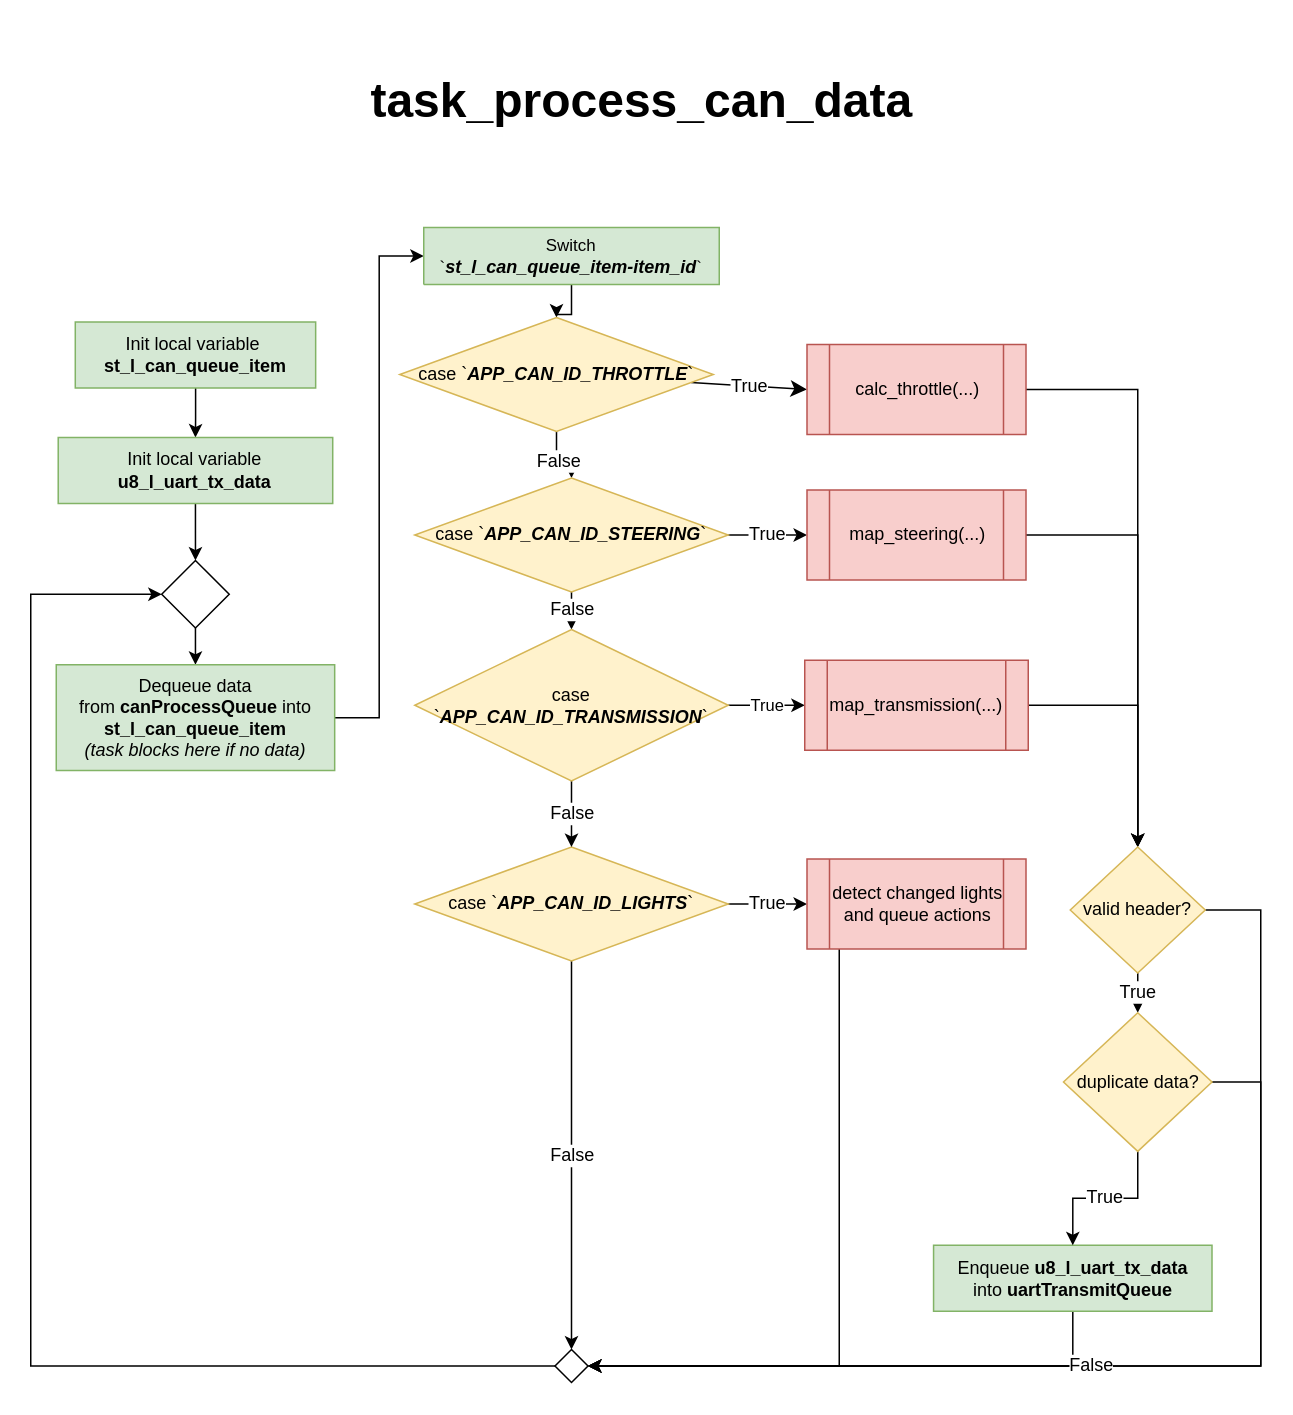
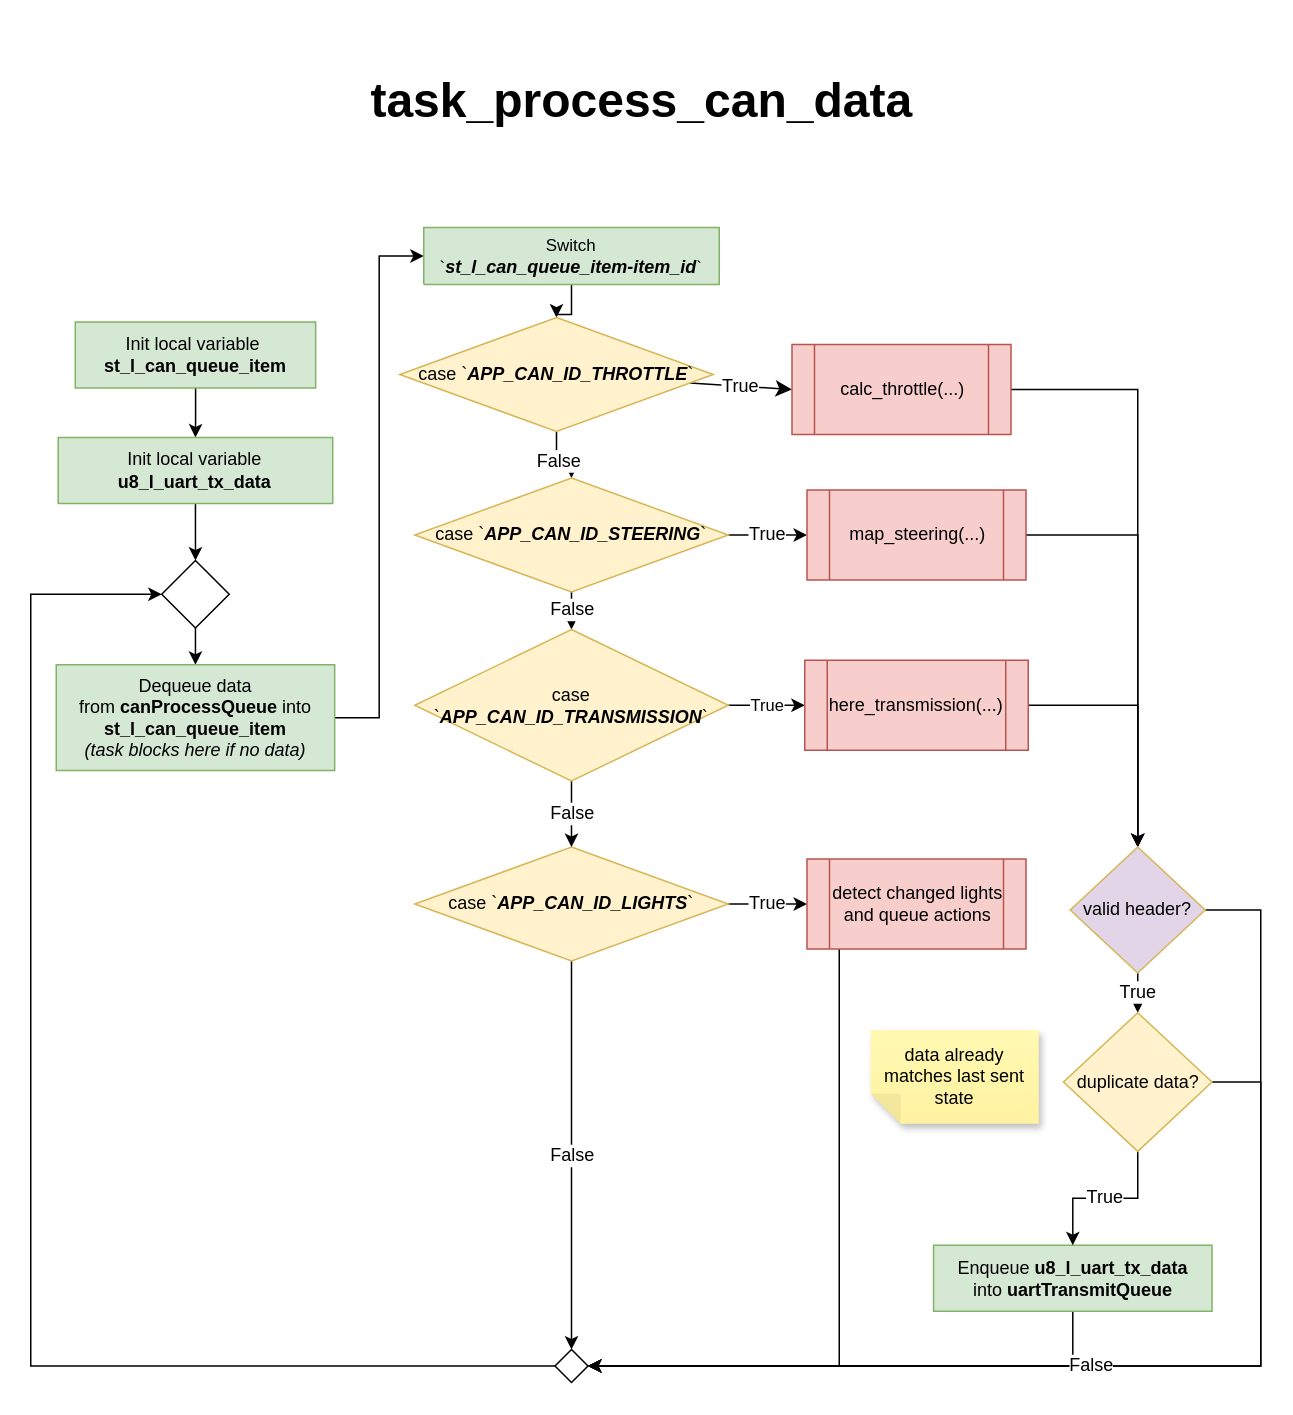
- <mxCell id="21" value="calc_throttle(...)" style="shape=process;whiteSpace=wrap;html=1;backgroundOutline=1;fillColor=#f8cecc;strokeColor=#b85450;" vertex="1" parent="1"><mxGeometry x="537.5" y="229" width="146" height="60" as="geometry" /></mxCell>
+ <mxCell id="21" value="calc_throttle(...)" style="shape=process;whiteSpace=wrap;html=1;backgroundOutline=1;fillColor=#f8cecc;strokeColor=#b85450;" vertex="1" parent="1"><mxGeometry x="527.5" y="229" width="146" height="60" as="geometry" /></mxCell>
- <mxCell id="36" value="map_transmission(...)" style="shape=process;whiteSpace=wrap;html=1;backgroundOutline=1;fillColor=#f8cecc;strokeColor=#b85450;" vertex="1" parent="1"><mxGeometry x="536" y="439.5" width="149" height="60" as="geometry" /></mxCell>
+ <mxCell id="36" value="here_transmission(...)" style="shape=process;whiteSpace=wrap;html=1;backgroundOutline=1;fillColor=#f8cecc;strokeColor=#b85450;" vertex="1" parent="1"><mxGeometry x="536" y="439.5" width="149" height="60" as="geometry" /></mxCell>
- <mxCell id="39" value="valid header?" style="rhombus;whiteSpace=wrap;html=1;fillColor=#fff2cc;strokeColor=#d6b656;" vertex="1" parent="1"><mxGeometry x="713" y="564" width="90" height="84" as="geometry" /></mxCell>
+ <mxCell id="39" value="valid header?" style="rhombus;whiteSpace=wrap;html=1;fillColor=#e1d5e7;strokeColor=#d6b656;" vertex="1" parent="1"><mxGeometry x="713" y="564" width="90" height="84" as="geometry" /></mxCell>
+ <mxCell id="43" value="data already matches last sent state" style="shape=note;whiteSpace=wrap;html=1;backgroundOutline=1;fontColor=#000000;darkOpacity=0.05;fillColor=#FFF9B2;strokeColor=none;fillStyle=solid;direction=west;gradientDirection=north;gradientColor=#FFF2A1;shadow=1;size=20;pointerEvents=1;fontFamily=Helvetica;" vertex="1" parent="1"><mxGeometry x="580" y="686" width="112" height="62.5" as="geometry" /></mxCell>
